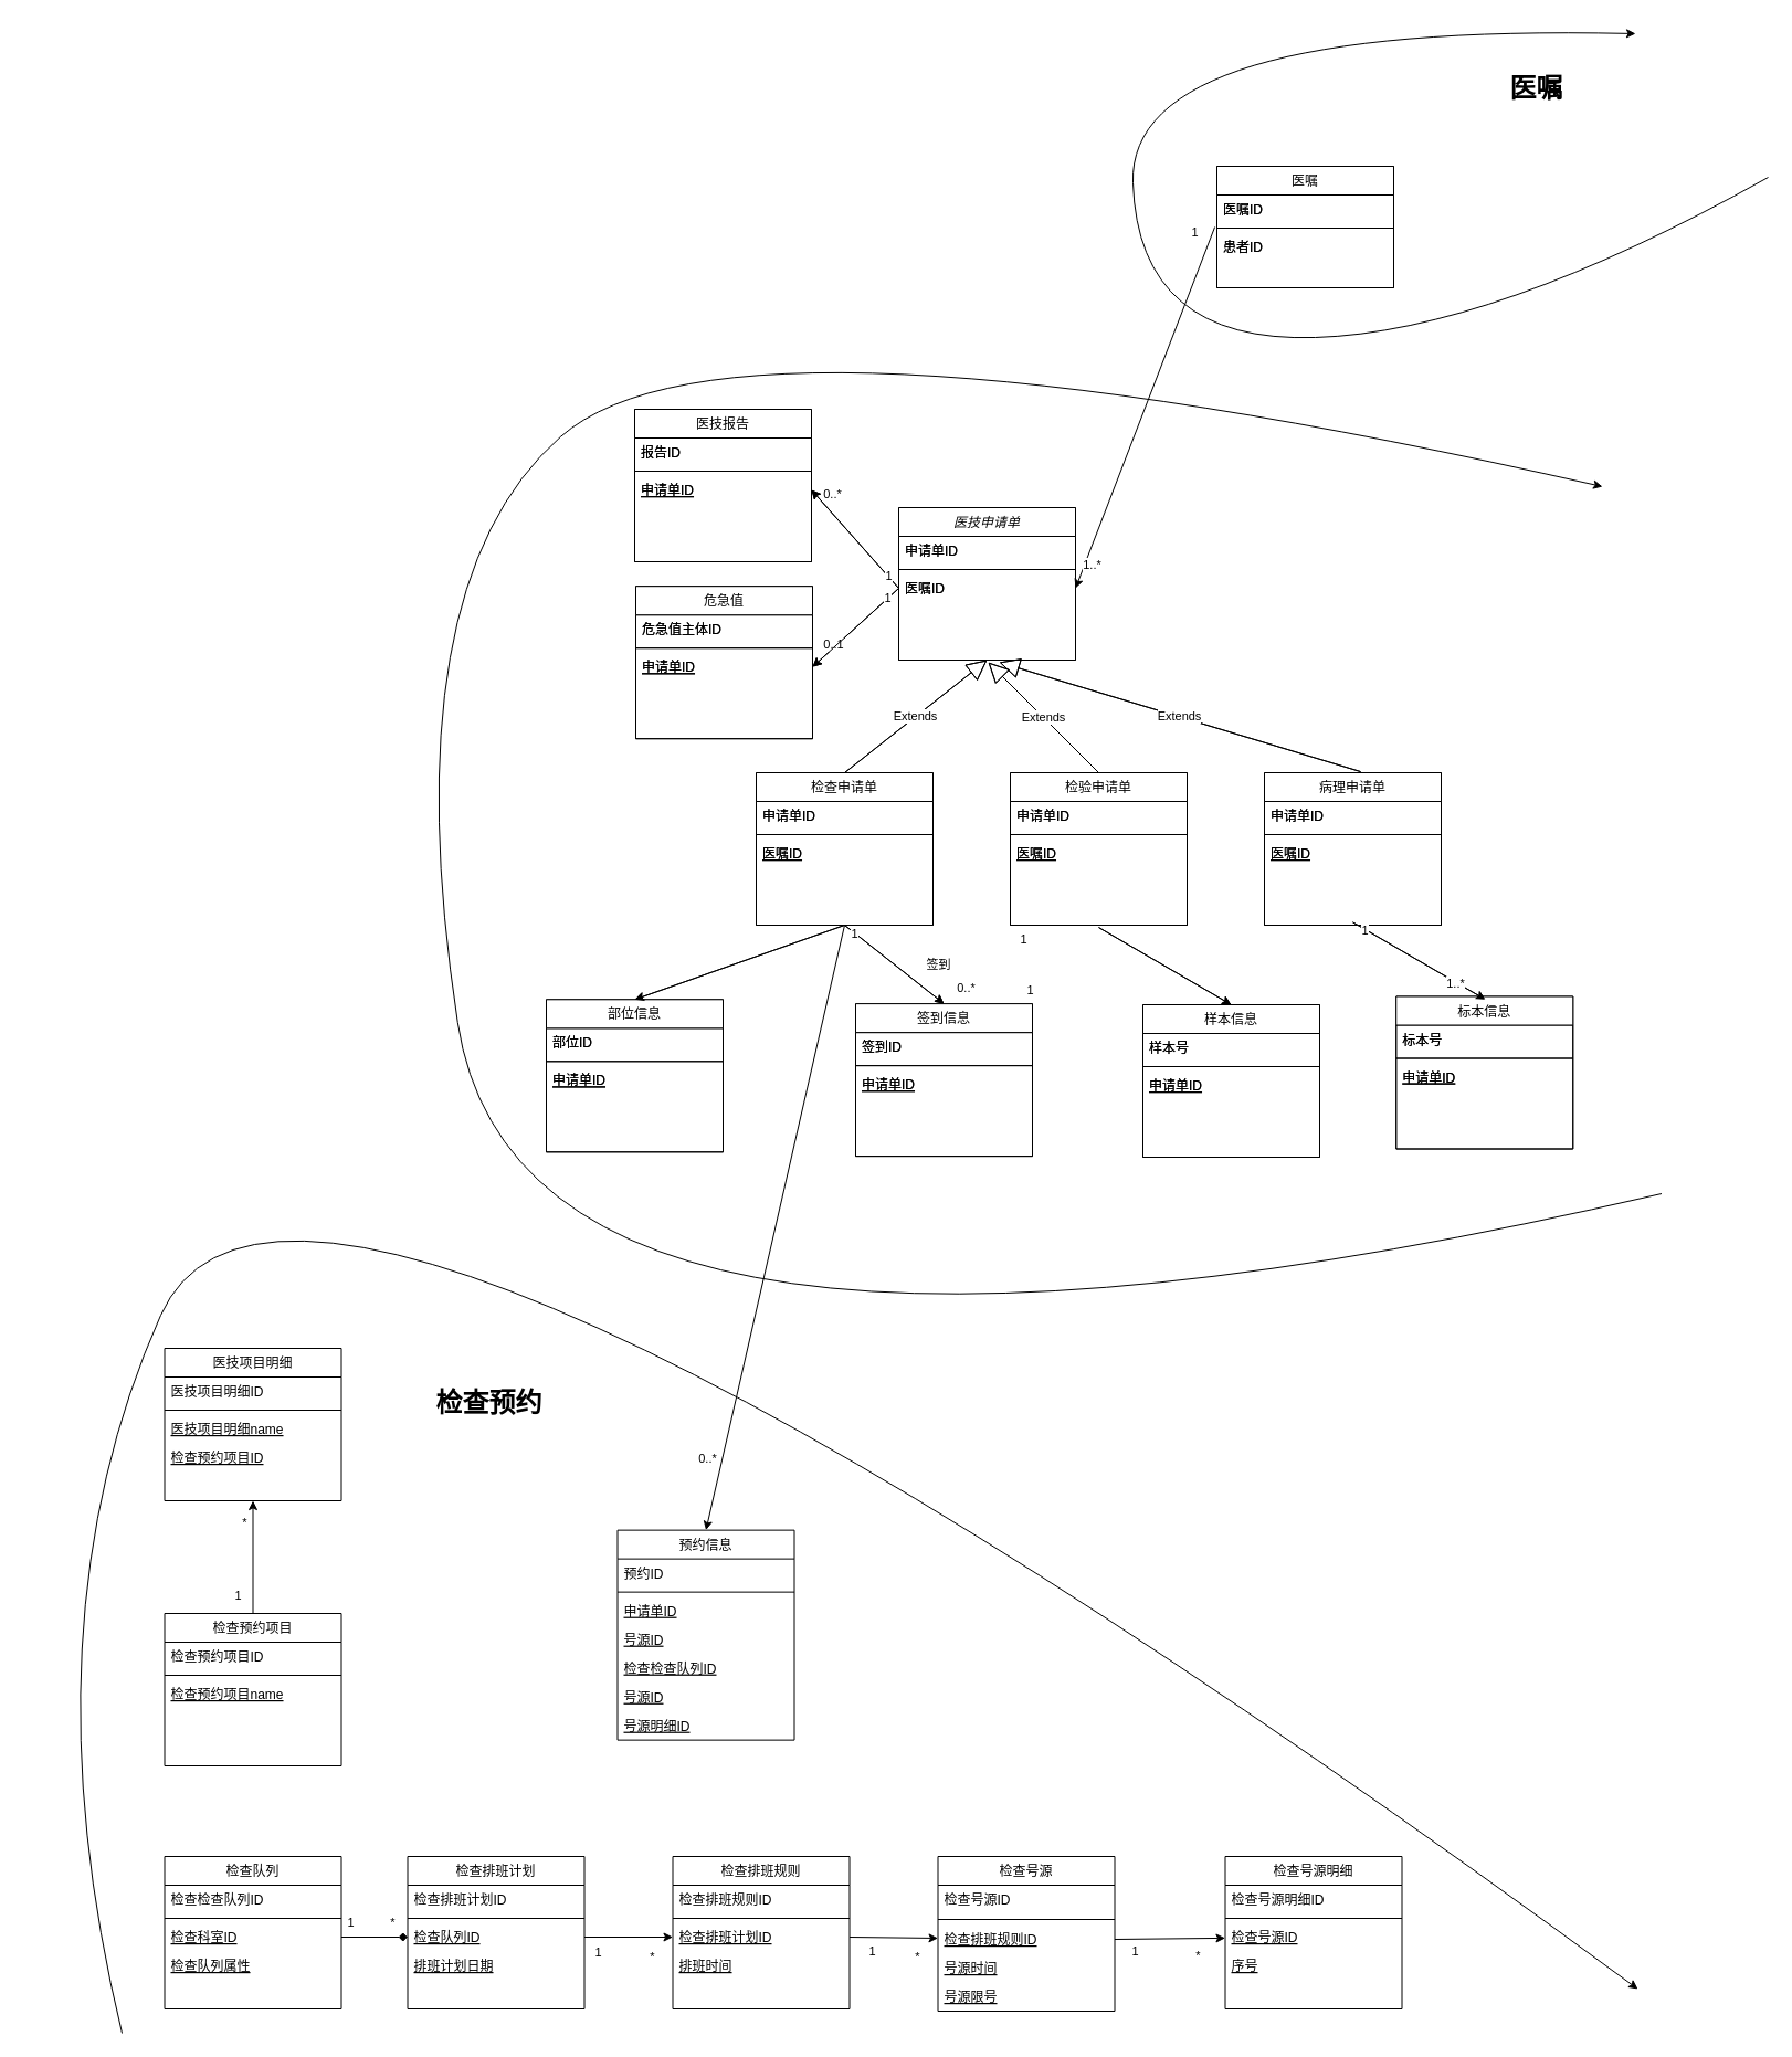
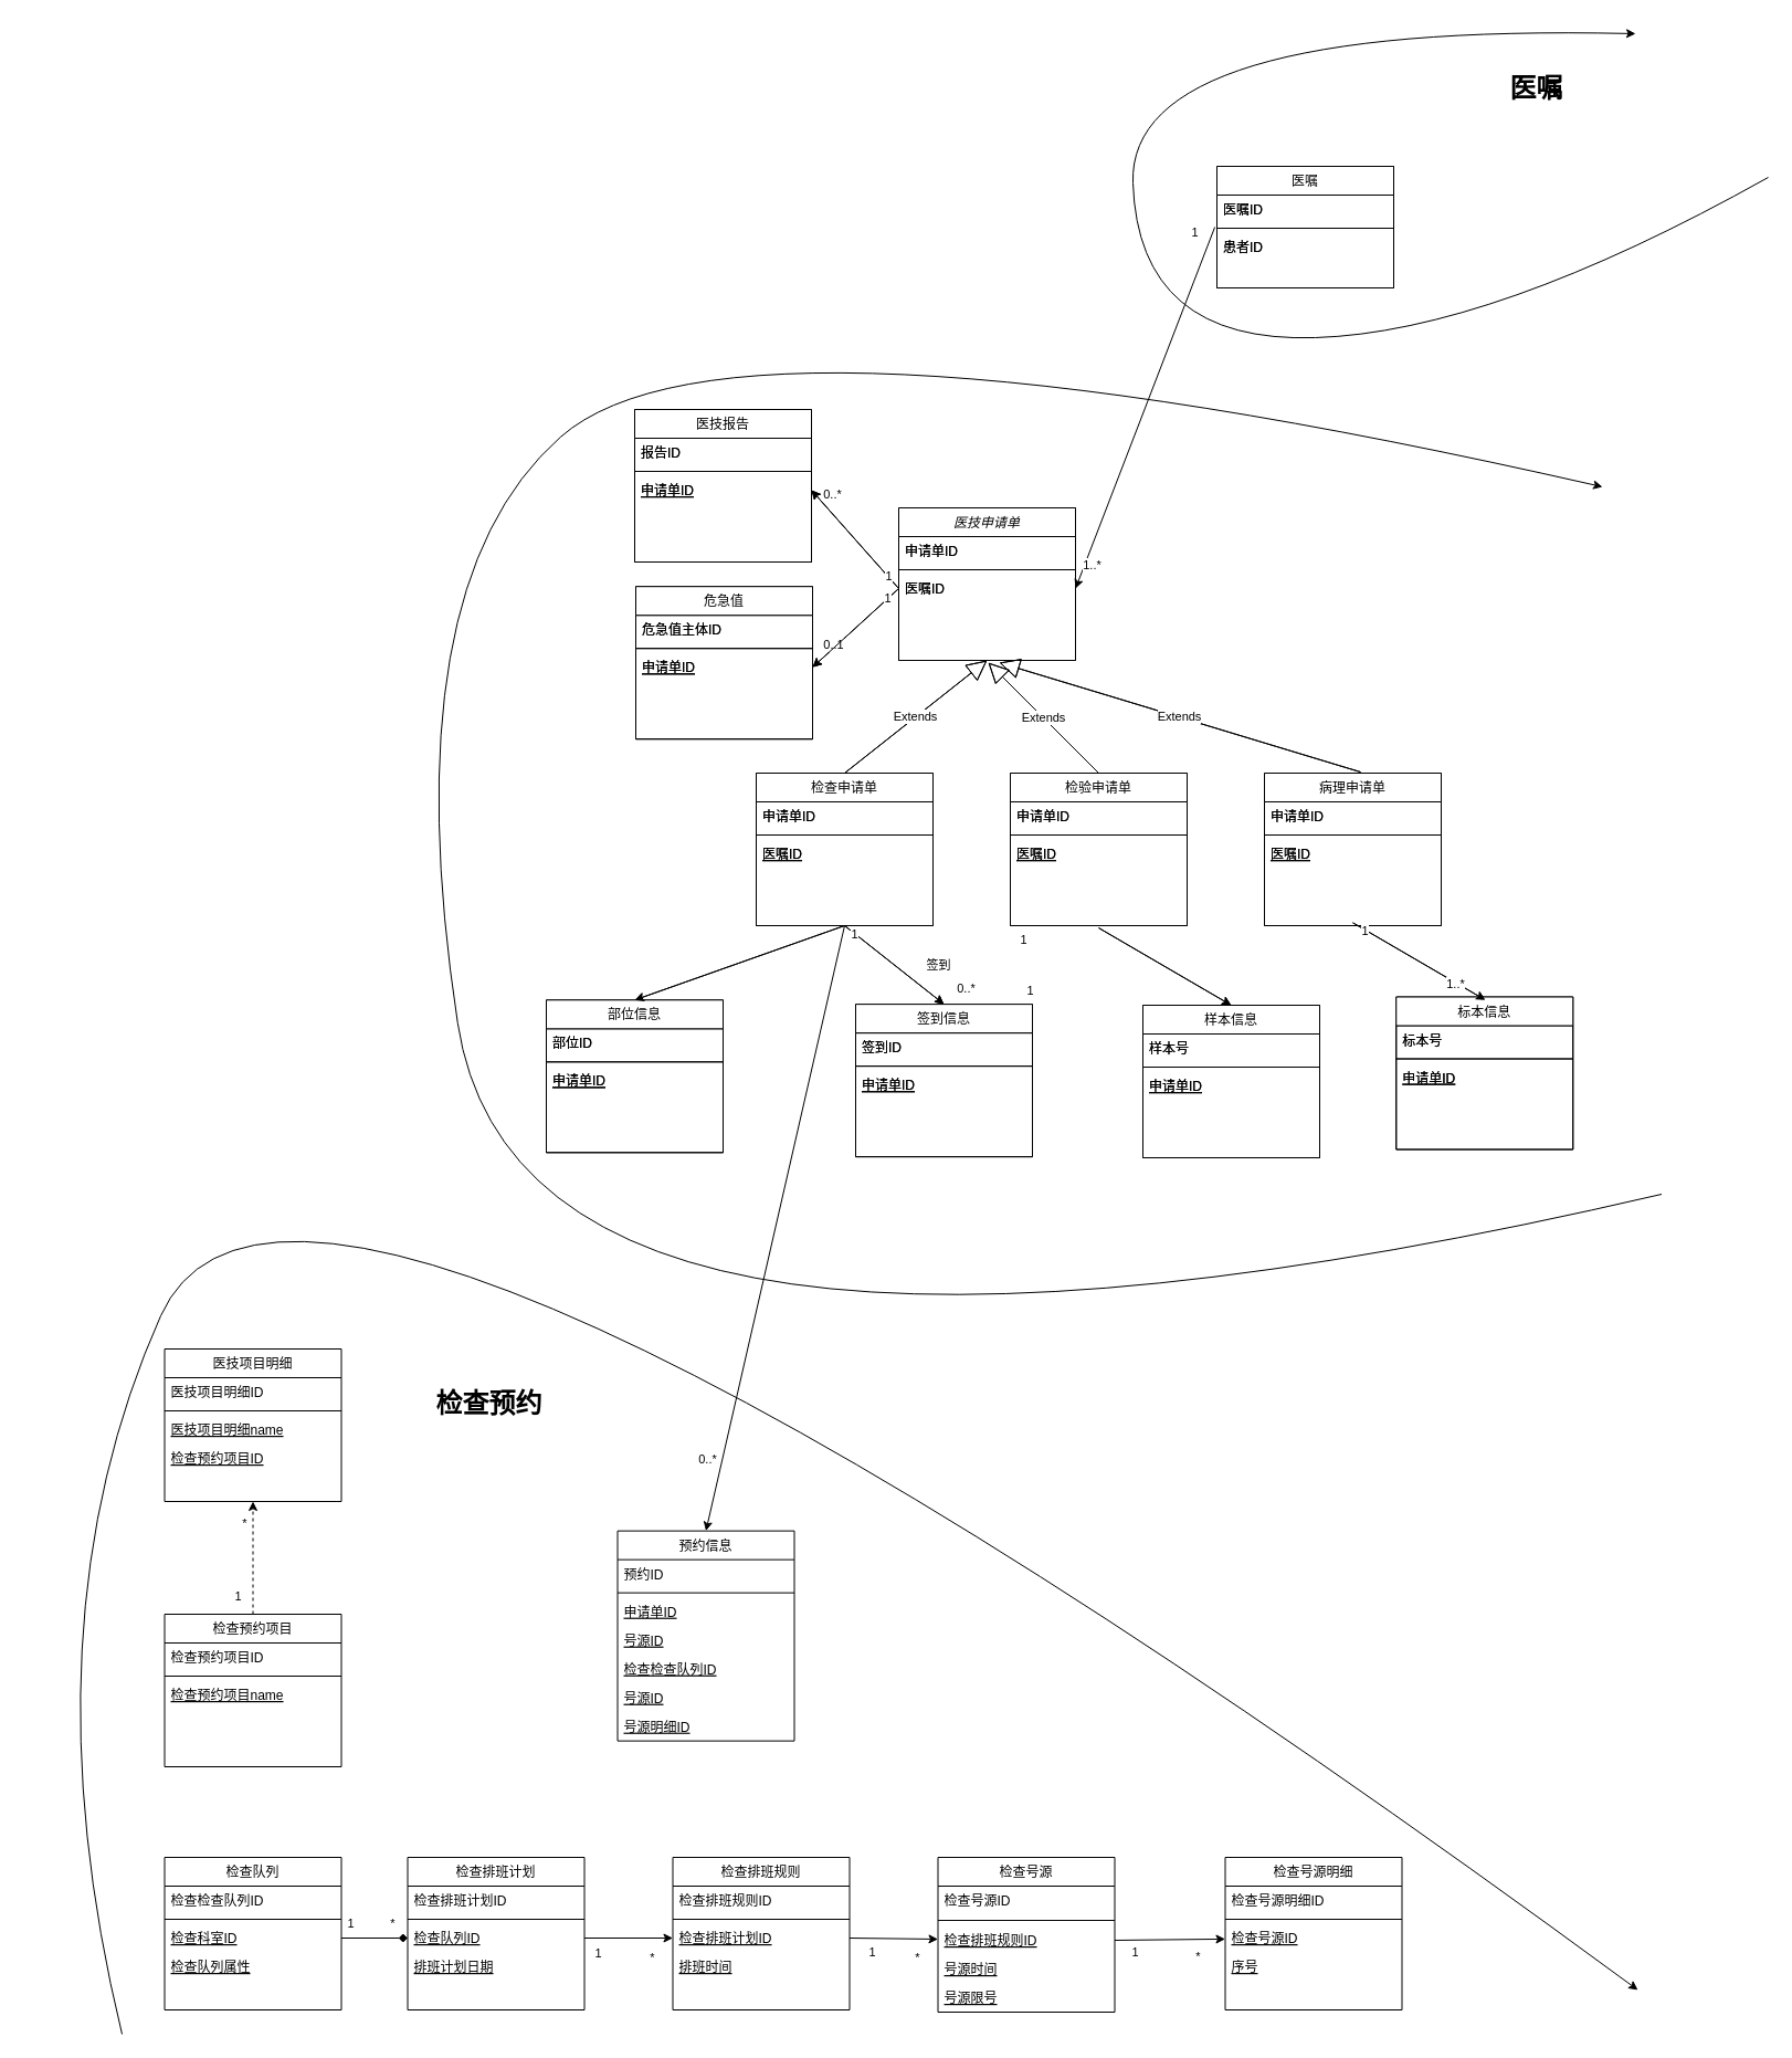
- <mxCell id="124" value="" style="endArrow=classic;html=1;exitX=0.5;exitY=0;exitDx=0;exitDy=0;entryX=0.5;entryY=1;entryDx=0;entryDy=0;" edge="1" parent="1" source="115" target="119"><mxGeometry width="50" height="50" relative="1" as="geometry"><mxPoint x="158.5" y="1420" as="sourcePoint" /><mxPoint x="378.5" y="1100" as="targetPoint" /></mxGeometry></mxCell>
+ <mxCell id="124" value="" style="endArrow=classic;html=1;exitX=0.5;exitY=0;exitDx=0;exitDy=0;entryX=0.5;entryY=1;entryDx=0;entryDy=0;dashed=1;" edge="1" parent="1" source="115" target="119"><mxGeometry width="50" height="50" relative="1" as="geometry"><mxPoint x="158.5" y="1420" as="sourcePoint" /><mxPoint x="378.5" y="1100" as="targetPoint" /></mxGeometry></mxCell>
